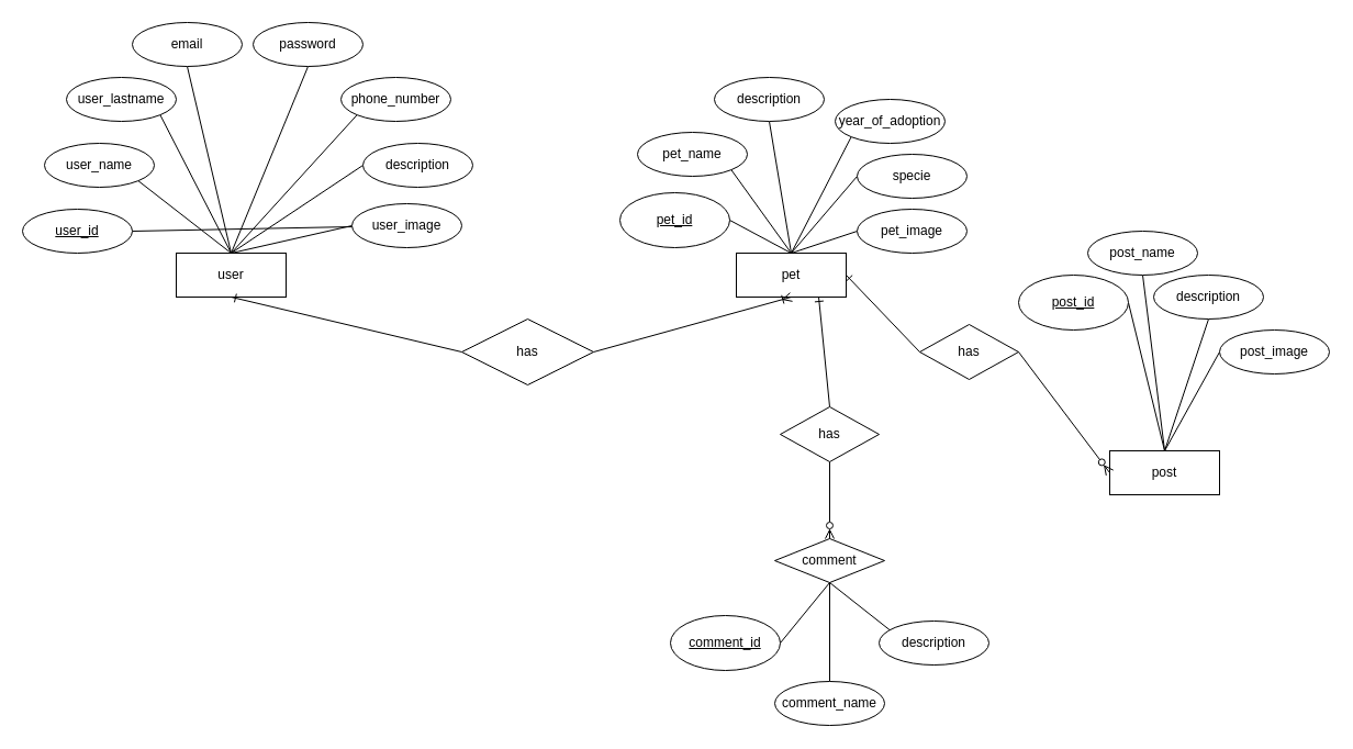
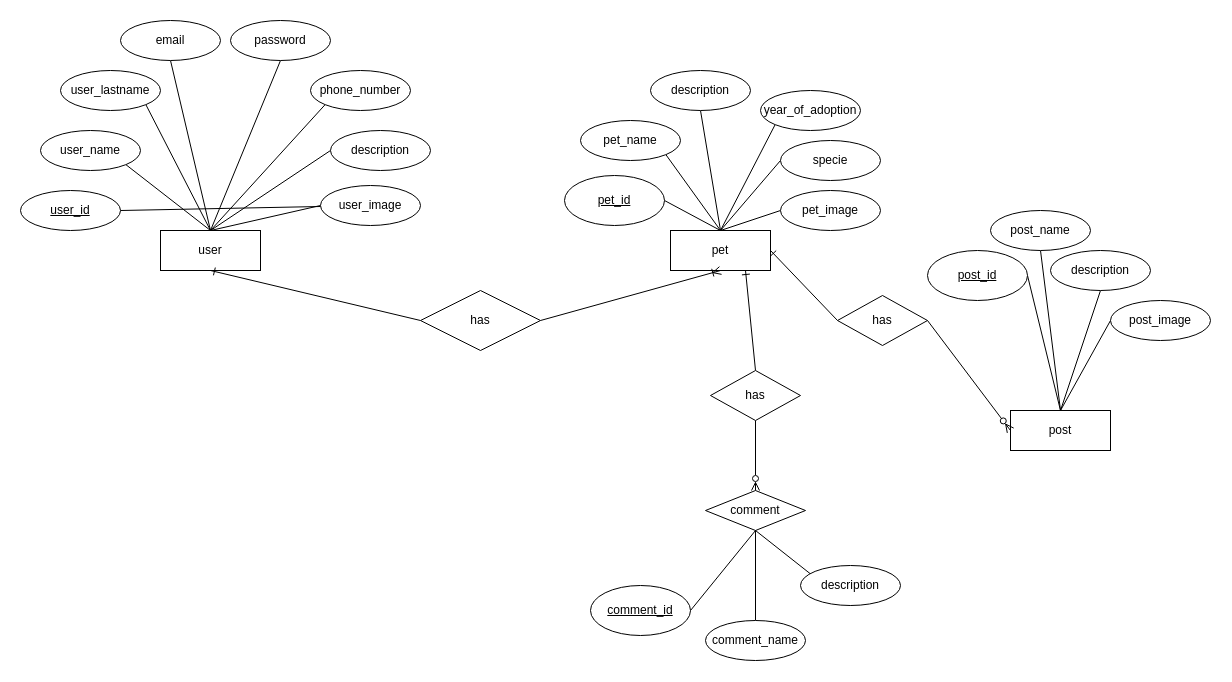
- <mxCell id="46" value="comment_id" style="ellipse;whiteSpace=wrap;html=1;align=center;fontStyle=4;" parent="1" vertex="1"><mxGeometry x="610" y="560" width="100" height="50" as="geometry" /></mxCell>
+ <mxCell id="46" value="comment_id" style="ellipse;whiteSpace=wrap;html=1;align=center;fontStyle=4;" parent="1" vertex="1"><mxGeometry x="590" y="585" width="100" height="50" as="geometry" /></mxCell>
